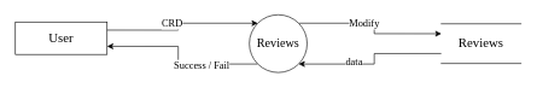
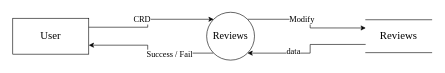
- <mxCell id="2" value="&lt;span style=&quot;font-size: 18px&quot;&gt;User&lt;/span&gt;" style="rounded=0;whiteSpace=wrap;html=1;fontFamily=Times New Roman;" parent="1" vertex="1"><mxGeometry x="20" y="30" width="127" height="45" as="geometry" /></mxCell>
+ <mxCell id="2" value="&lt;span style=&quot;font-size: 18px&quot;&gt;User&lt;/span&gt;" style="rounded=0;whiteSpace=wrap;html=1;fontFamily=Times New Roman;" parent="1" vertex="1"><mxGeometry x="20" y="30" width="127" height="60" as="geometry" /></mxCell>
